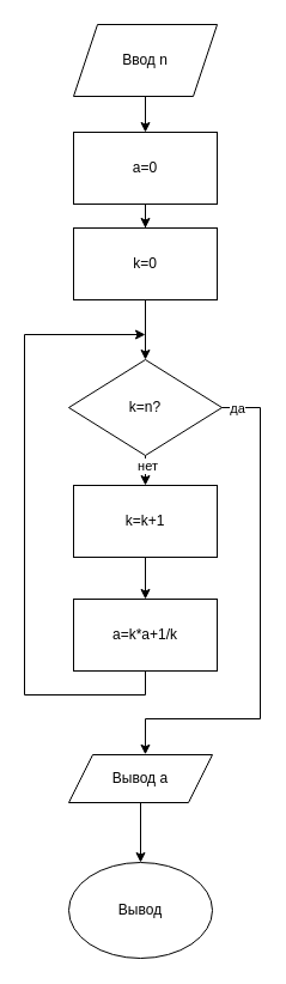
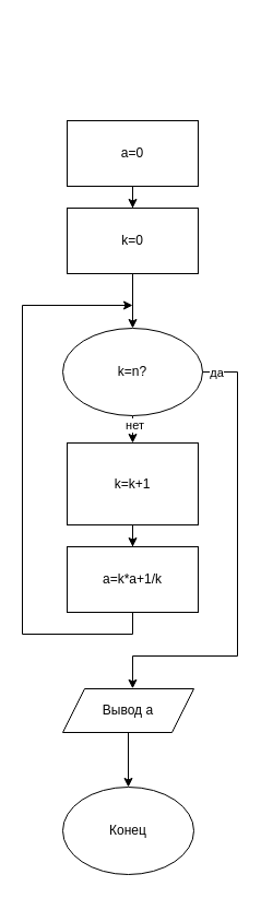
- <mxCell id="3" value="Ввод n" style="shape=parallelogram;perimeter=parallelogramPerimeter;whiteSpace=wrap;html=1;fixedSize=1;" vertex="1" parent="1"><mxGeometry x="61" y="20" width="120" height="60" as="geometry" /></mxCell>
- <mxCell id="2" value="" style="edgeStyle=orthogonalEdgeStyle;rounded=0;orthogonalLoop=1;jettySize=auto;html=1;" edge="1" parent="1" source="3" target="5"><mxGeometry relative="1" as="geometry" /></mxCell>
- <mxCell id="12" value="k&lt;span style=&quot;background-color: initial;&quot;&gt;=n?&lt;/span&gt;" style="rhombus;whiteSpace=wrap;html=1;" vertex="1" parent="1"><mxGeometry x="57" y="300" width="128" height="80" as="geometry" /></mxCell>
+ <mxCell id="12" value="k&lt;span style=&quot;background-color: initial;&quot;&gt;=n?&lt;/span&gt;" style="ellipse;whiteSpace=wrap;html=1;" vertex="1" parent="1"><mxGeometry x="57" y="300" width="128" height="80" as="geometry" /></mxCell>
- <mxCell id="15" value="k=k+1" style="whiteSpace=wrap;html=1;" vertex="1" parent="1"><mxGeometry x="61" y="405" width="120" height="60" as="geometry" /></mxCell>
+ <mxCell id="15" value="k=k+1" style="whiteSpace=wrap;html=1;" vertex="1" parent="1"><mxGeometry x="61" y="405" width="120" height="75" as="geometry" /></mxCell>
- <mxCell id="19" value="Вывод" style="ellipse;whiteSpace=wrap;html=1;" vertex="1" parent="1"><mxGeometry x="57" y="720" width="120" height="80" as="geometry" /></mxCell>
+ <mxCell id="19" value="Конец" style="ellipse;whiteSpace=wrap;html=1;" vertex="1" parent="1"><mxGeometry x="57" y="720" width="120" height="80" as="geometry" /></mxCell>
